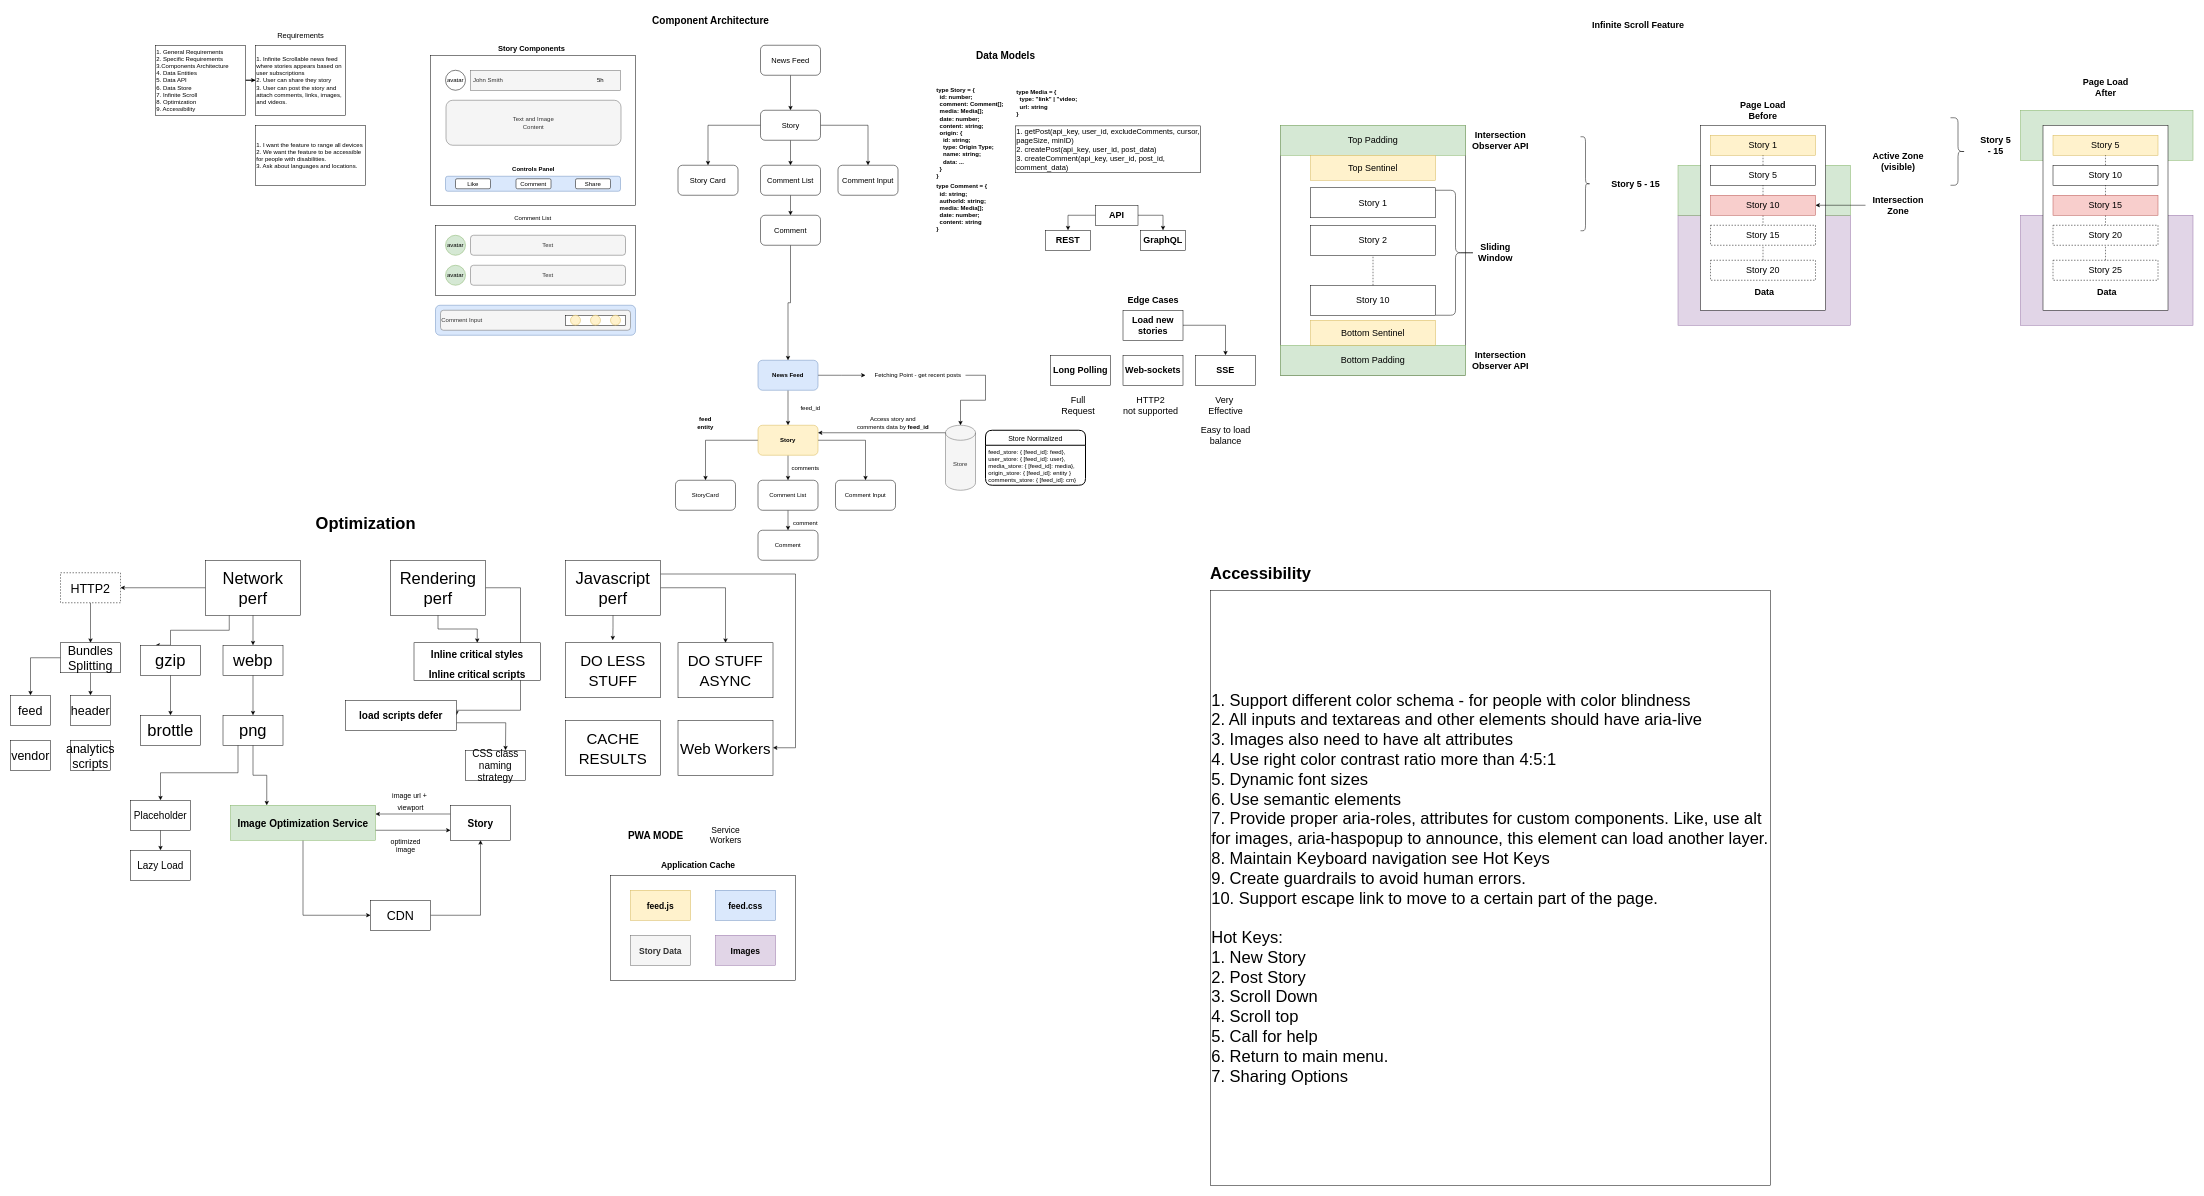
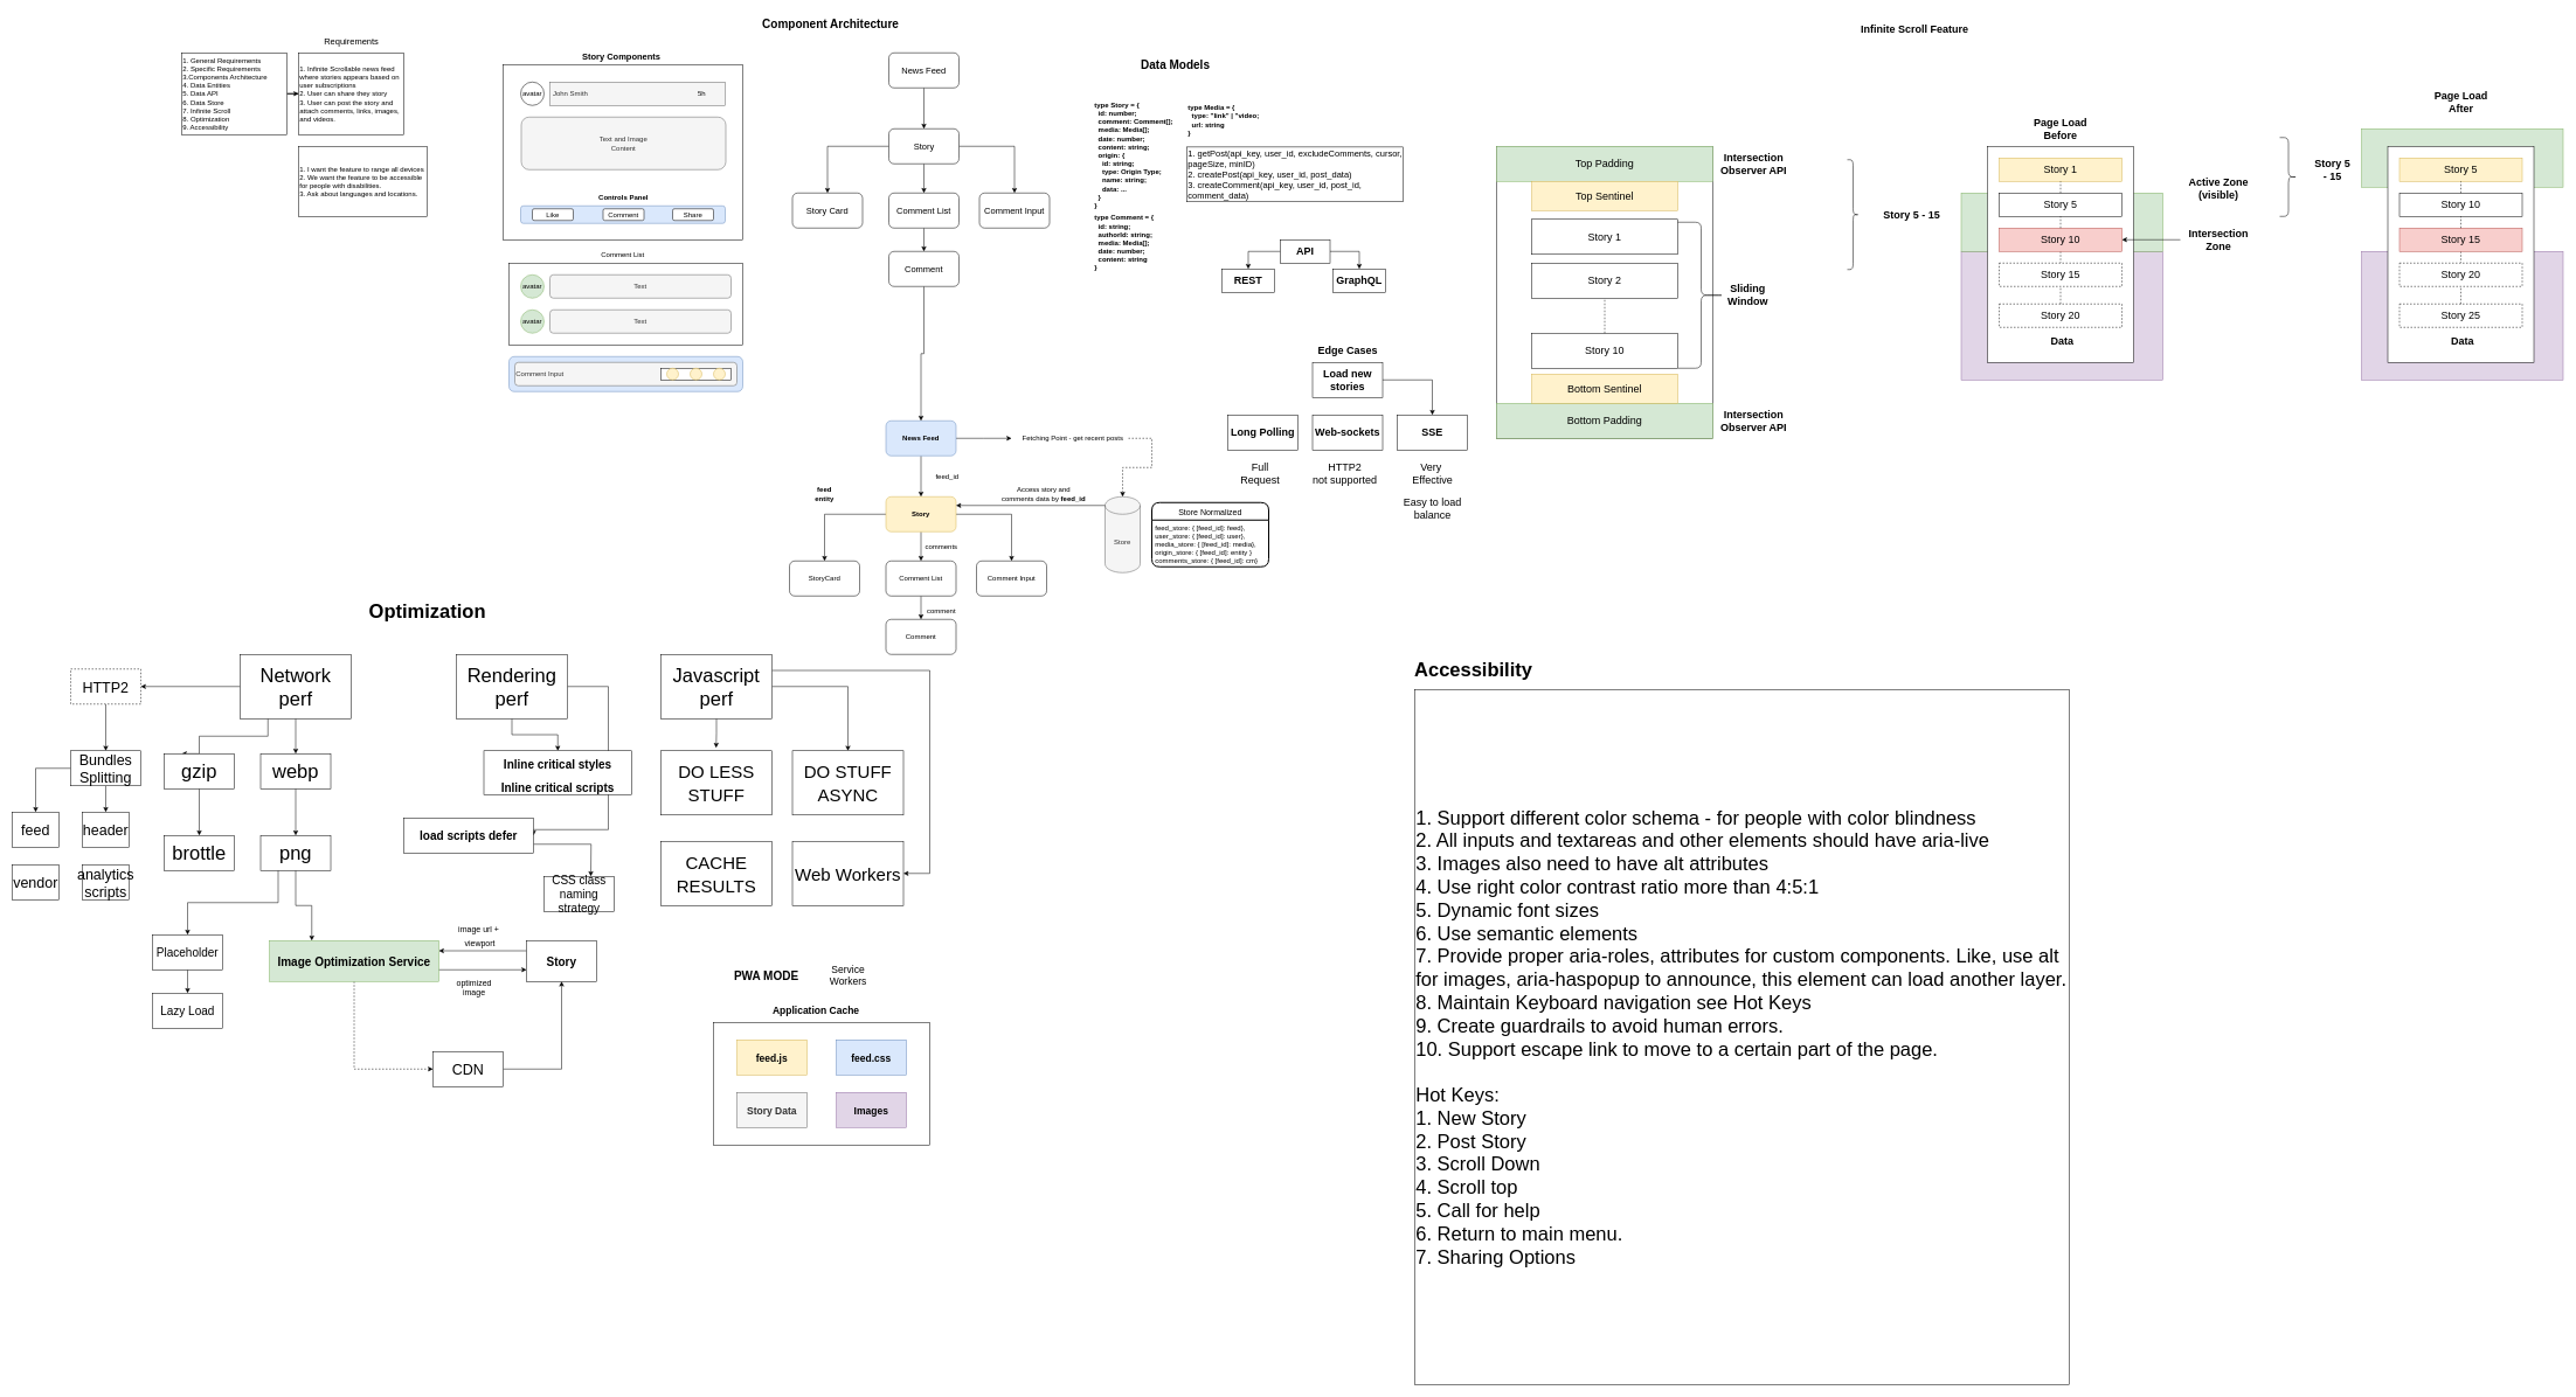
- <mxCell id="19" value="" style="endArrow=classic;html=1;rounded=0;exitX=1;exitY=0.5;exitDx=0;exitDy=0;entryX=0.5;entryY=0;entryDx=0;entryDy=0;entryPerimeter=0;" edge="1" parent="1" source="18" target="15"><mxGeometry width="50" height="50" relative="1" as="geometry"><mxPoint x="1730" y="800" as="sourcePoint" /><mxPoint x="1780" y="750" as="targetPoint" /><Array as="points"><mxPoint x="1970" y="750" /><mxPoint x="1970" y="800" /><mxPoint x="1920" y="800" /></Array></mxGeometry></mxCell>
+ <mxCell id="19" value="" style="endArrow=classic;html=1;rounded=0;exitX=1;exitY=0.5;exitDx=0;exitDy=0;entryX=0.5;entryY=0;entryDx=0;entryDy=0;entryPerimeter=0;dashed=1;" edge="1" parent="1" source="18" target="15"><mxGeometry width="50" height="50" relative="1" as="geometry"><mxPoint x="1730" y="800" as="sourcePoint" /><mxPoint x="1780" y="750" as="targetPoint" /><Array as="points"><mxPoint x="1970" y="750" /><mxPoint x="1970" y="800" /><mxPoint x="1920" y="800" /></Array></mxGeometry></mxCell>
- <mxCell id="159" value="" style="edgeStyle=orthogonalEdgeStyle;rounded=0;orthogonalLoop=1;jettySize=auto;html=1;strokeWidth=1;fontSize=14;endArrow=classic;endFill=1;entryX=0;entryY=0.5;entryDx=0;entryDy=0;" edge="1" parent="1" source="160" target="166"><mxGeometry relative="1" as="geometry" /></mxCell>
+ <mxCell id="159" value="" style="edgeStyle=orthogonalEdgeStyle;rounded=0;orthogonalLoop=1;jettySize=auto;html=1;strokeWidth=1;fontSize=14;endArrow=classic;endFill=1;entryX=0;entryY=0.5;entryDx=0;entryDy=0;dashed=1;" edge="1" parent="1" source="160" target="166"><mxGeometry relative="1" as="geometry" /></mxCell>
